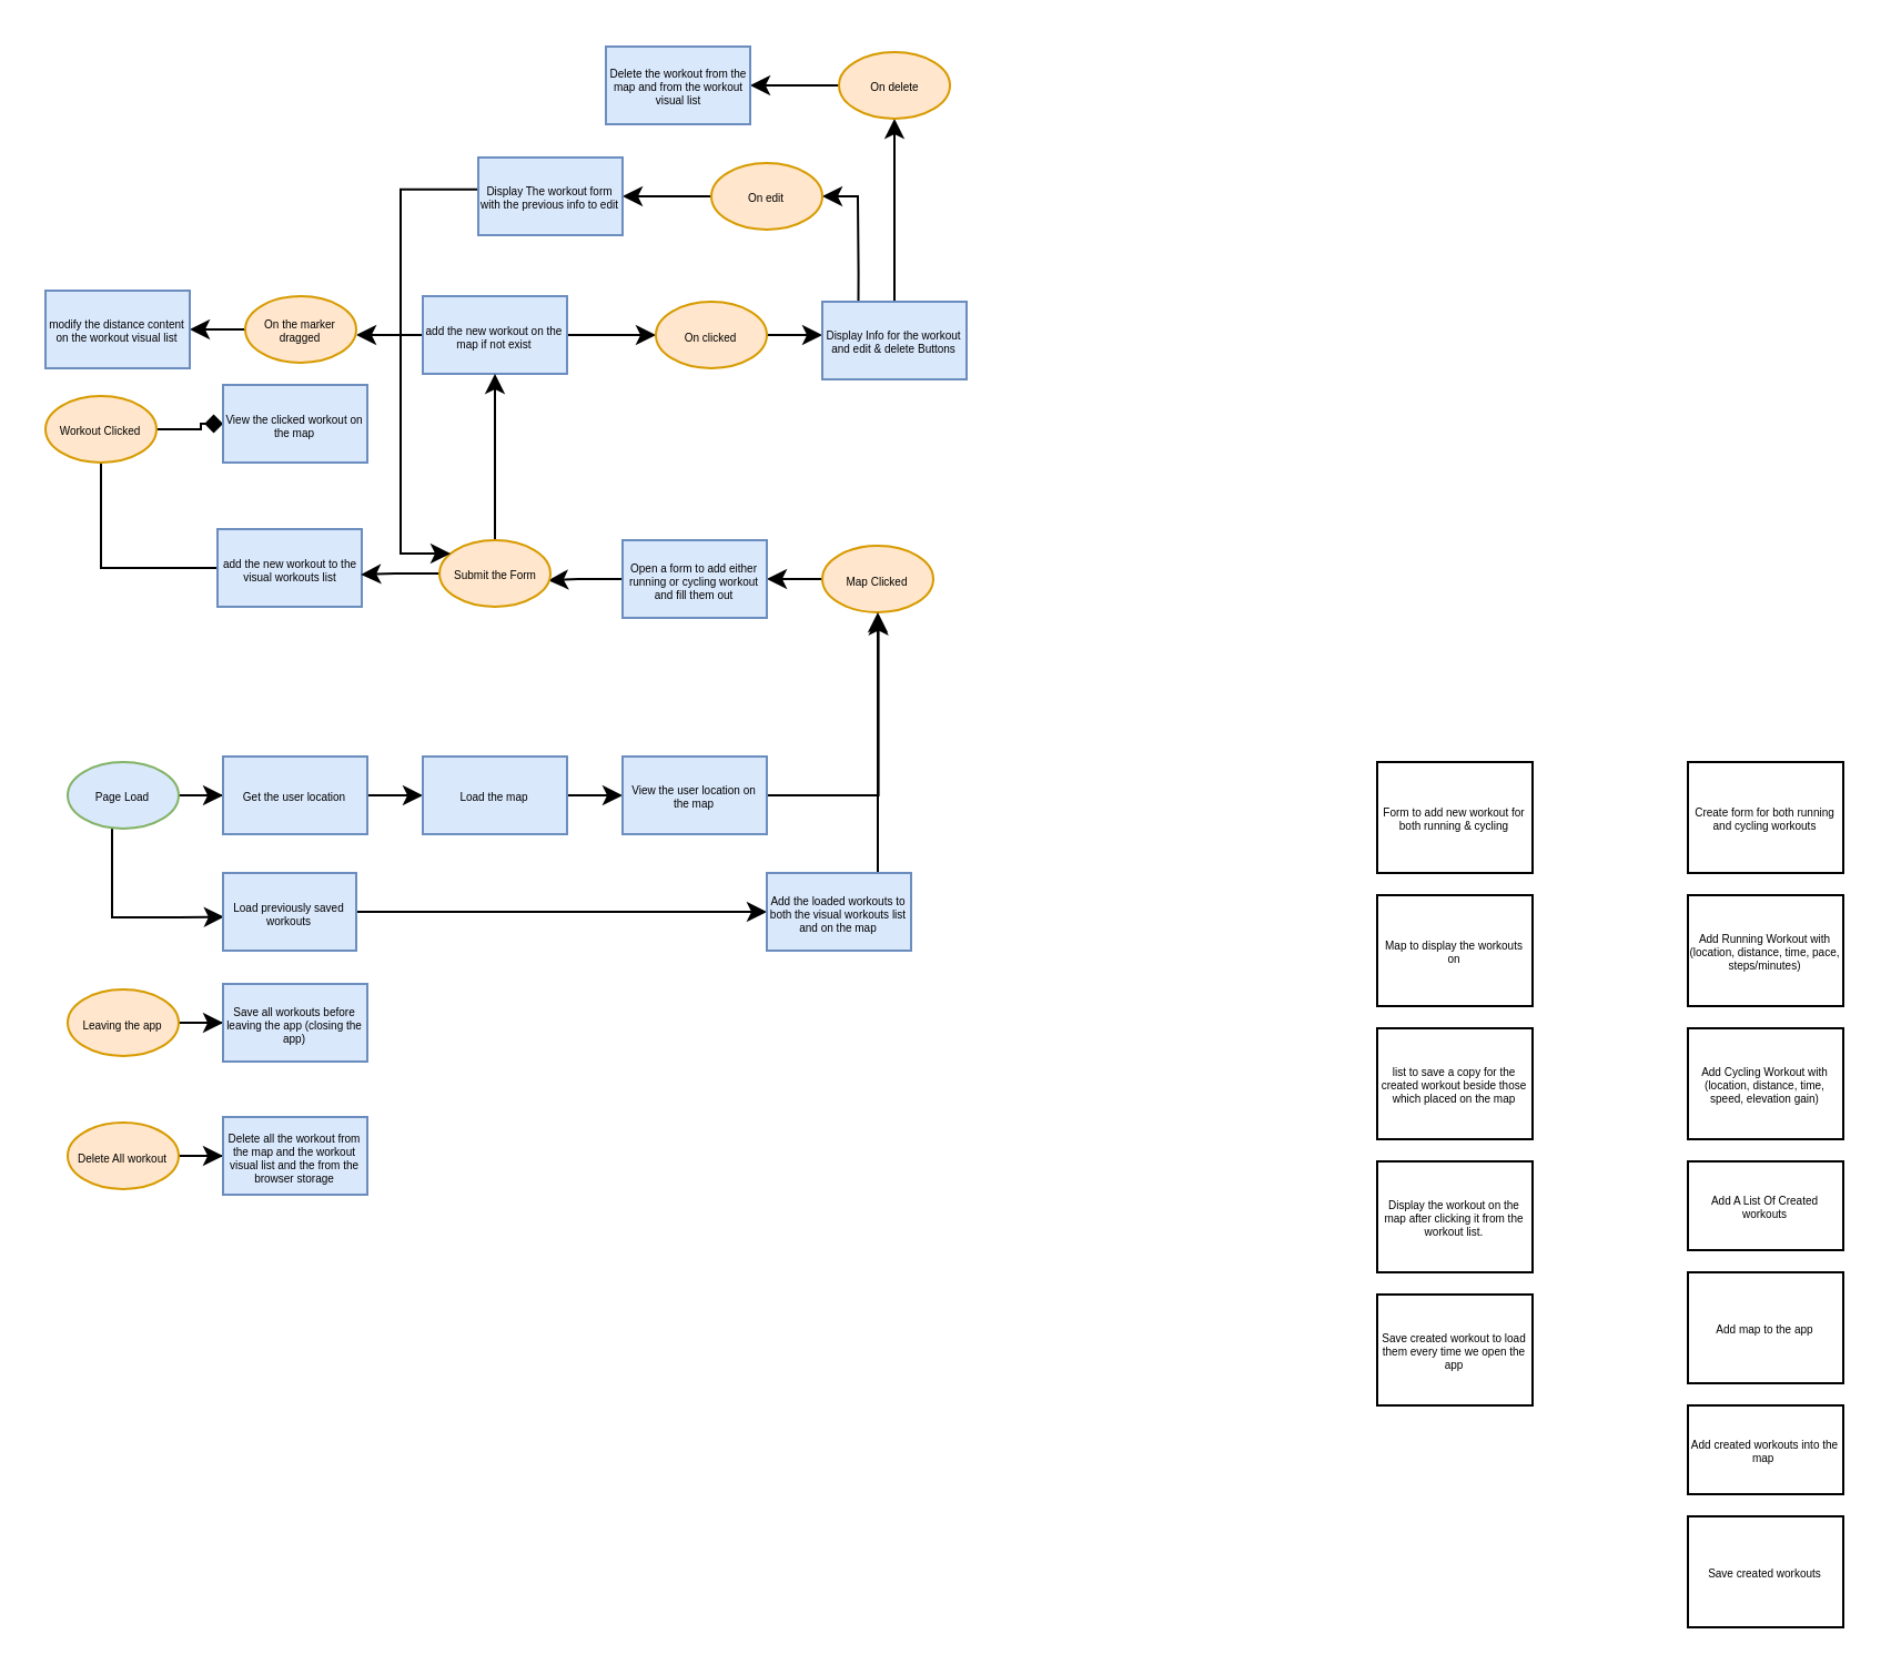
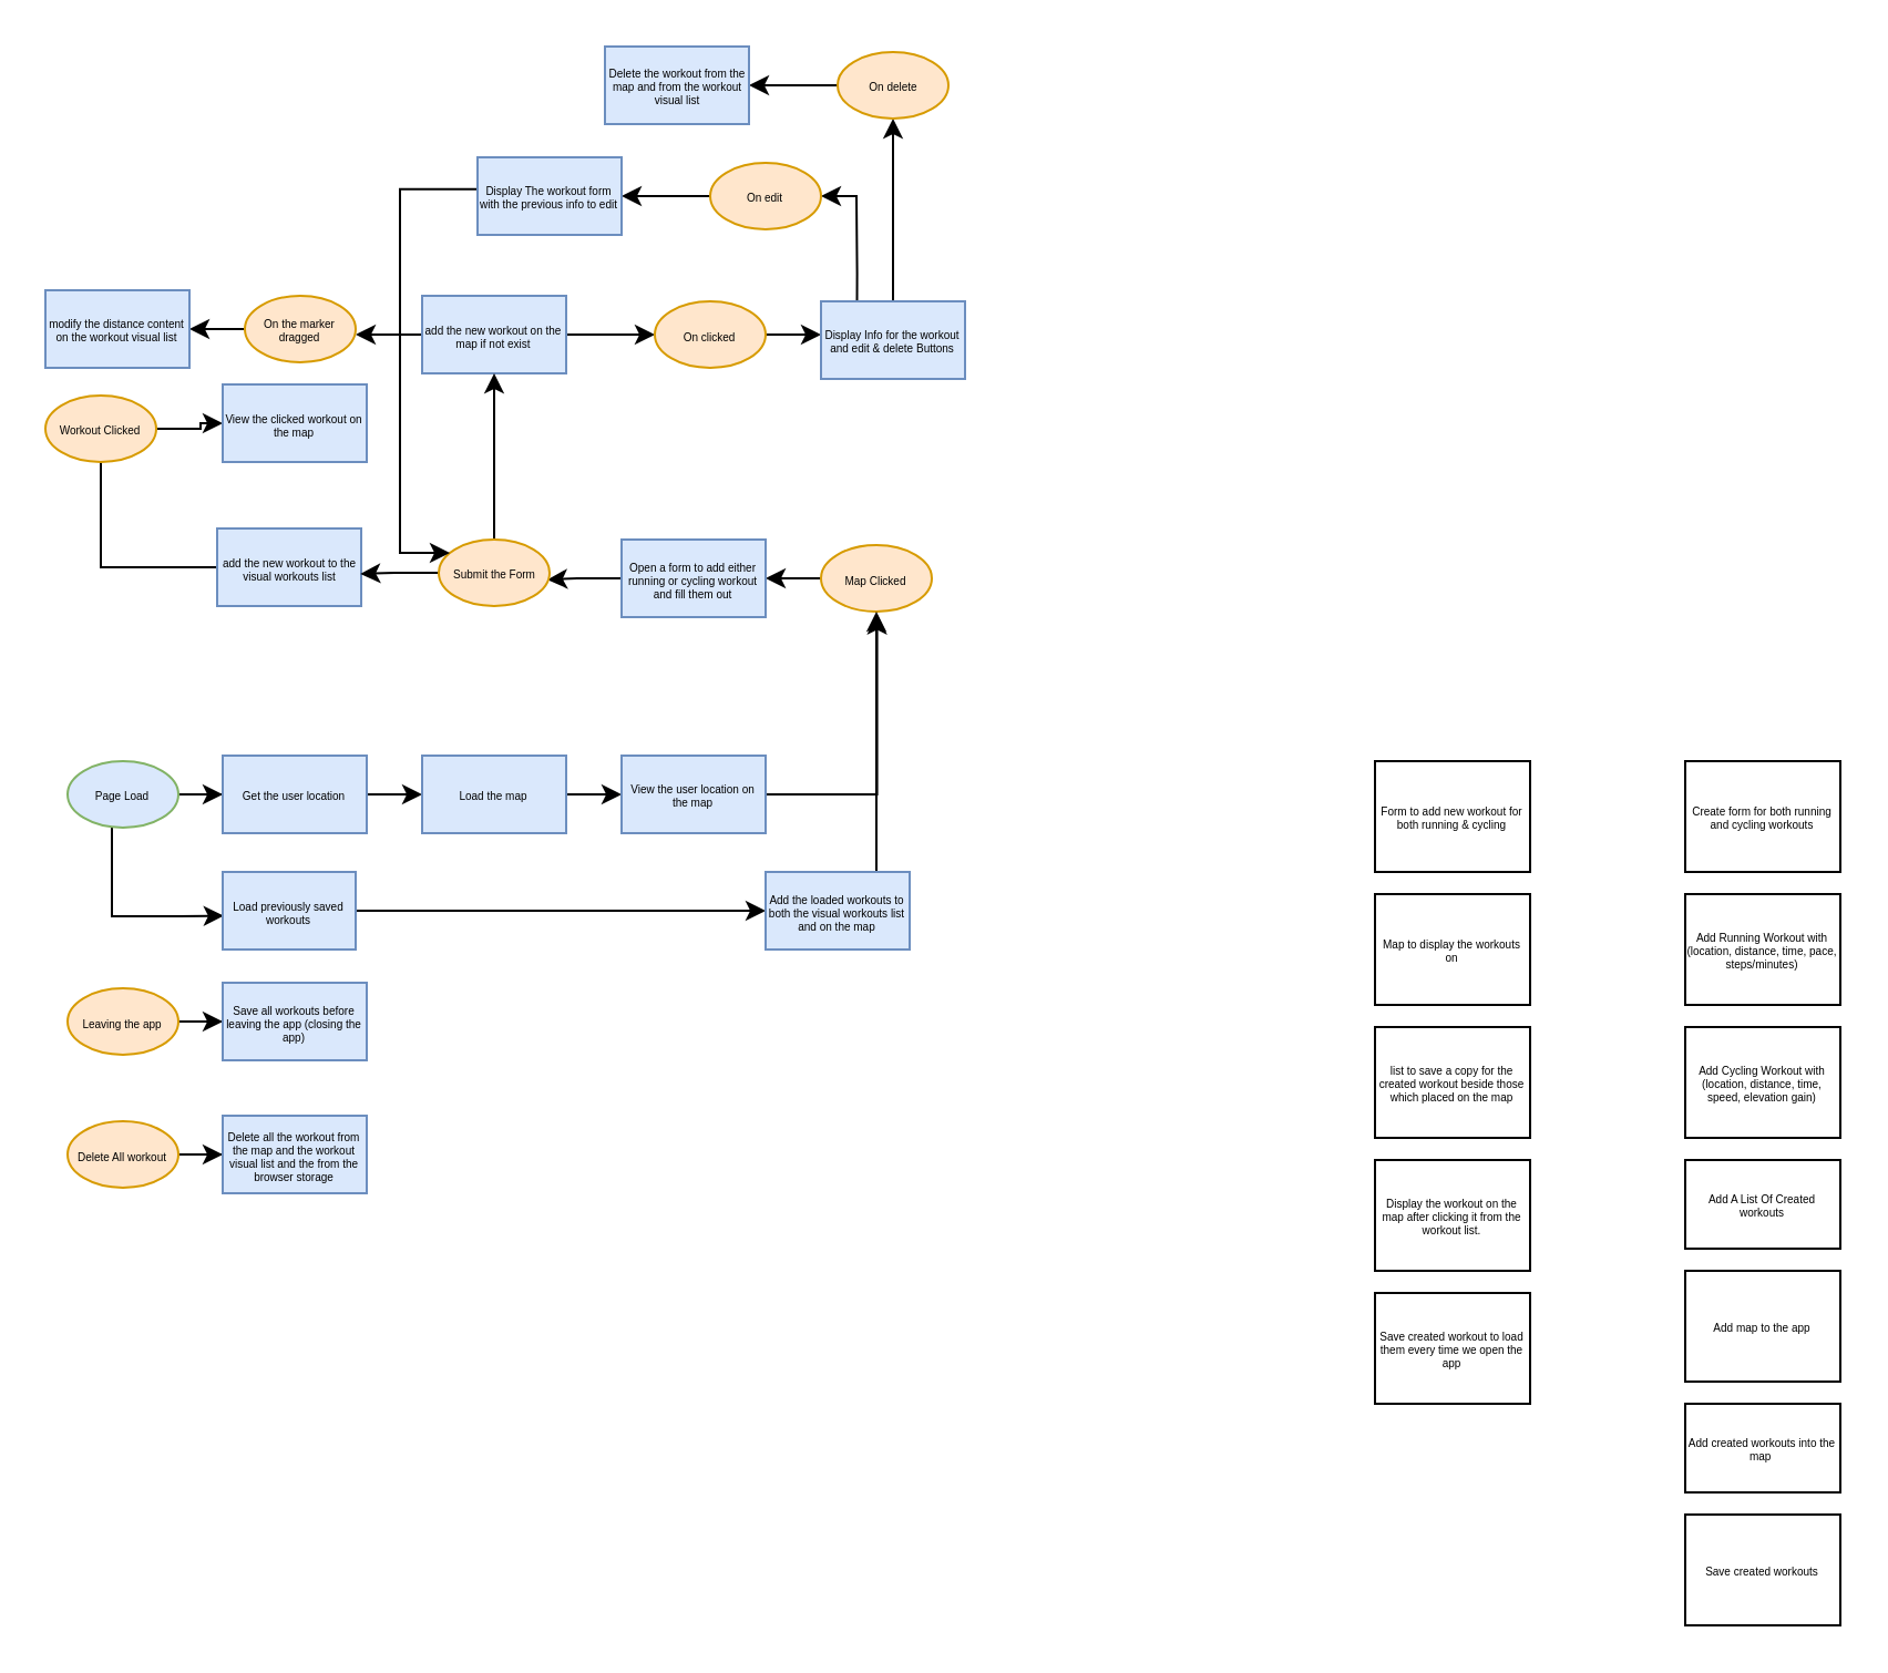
- <mxCell id="39" style="edgeStyle=orthogonalEdgeStyle;rounded=0;orthogonalLoop=1;jettySize=auto;html=1;entryX=0;entryY=0.5;entryDx=0;entryDy=0;fontSize=5;endArrow=diamond;" parent="1" source="40" target="41" edge="1"><mxGeometry relative="1" as="geometry" /></mxCell>
+ <mxCell id="39" style="edgeStyle=orthogonalEdgeStyle;rounded=0;orthogonalLoop=1;jettySize=auto;html=1;entryX=0;entryY=0.5;entryDx=0;entryDy=0;fontSize=5;" parent="1" source="40" target="41" edge="1"><mxGeometry relative="1" as="geometry" /></mxCell>
